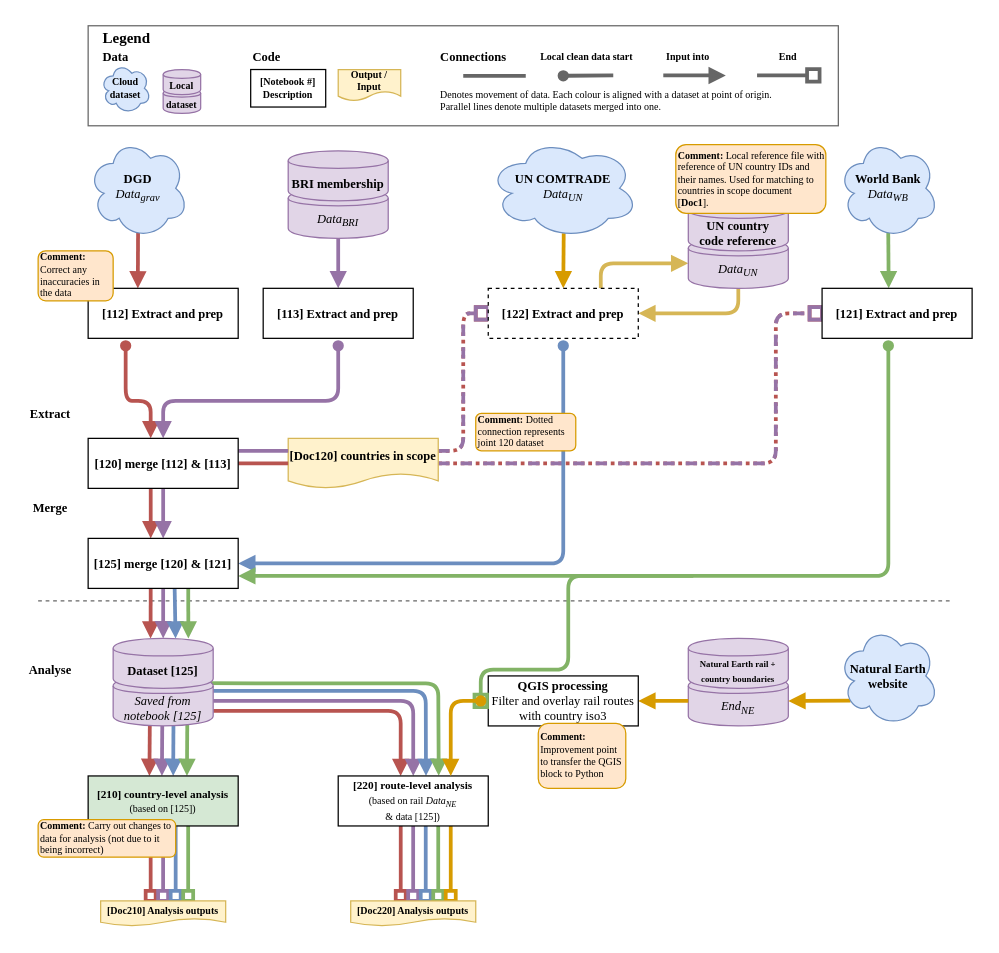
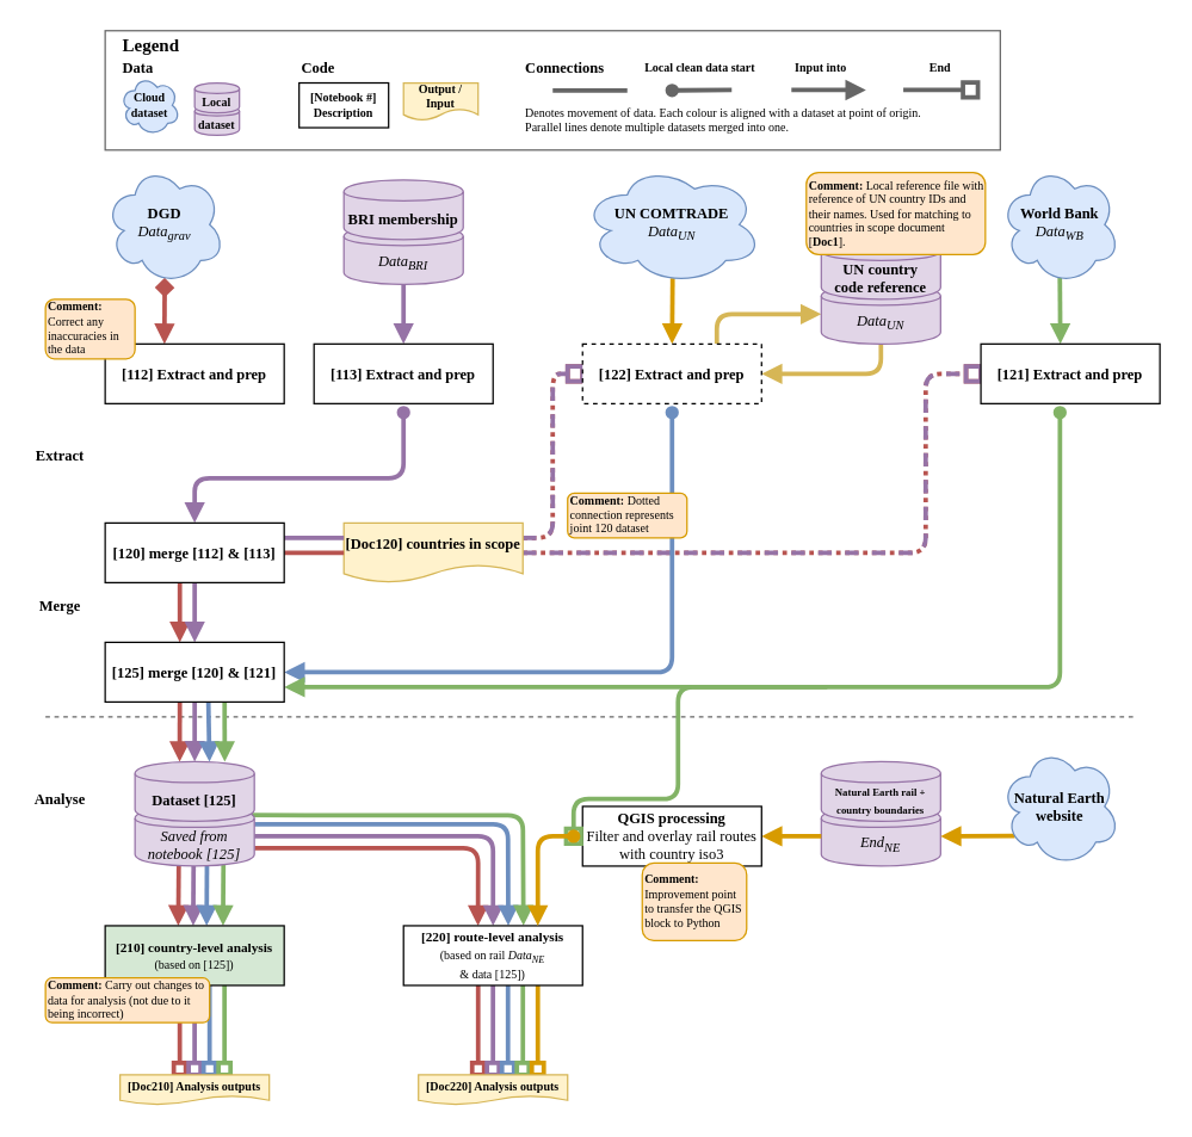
- <mxCell id="9" value="" style="endArrow=none;html=1;exitX=0.331;exitY=0.002;exitDx=0;exitDy=0;fillColor=#f8cecc;strokeColor=#b85450;strokeWidth=3;entryX=0.499;entryY=0.945;entryDx=0;entryDy=0;entryPerimeter=0;fontFamily=cardo;startArrow=block;startFill=1;fontSize=10;exitPerimeter=0;" parent="1" source="82" target="33" edge="1"><mxGeometry width="50" height="50" relative="1" as="geometry"><mxPoint x="290" y="400" as="sourcePoint" /><mxPoint x="130" y="196" as="targetPoint" /></mxGeometry></mxCell>
+ <mxCell id="9" value="" style="endArrow=diamond;html=1;exitX=0.331;exitY=0.002;exitDx=0;exitDy=0;fillColor=#f8cecc;strokeColor=#b85450;strokeWidth=3;entryX=0.499;entryY=0.945;entryDx=0;entryDy=0;entryPerimeter=0;fontFamily=cardo;startArrow=block;startFill=1;fontSize=10;exitPerimeter=0;" parent="1" source="82" target="33" edge="1"><mxGeometry width="50" height="50" relative="1" as="geometry"><mxPoint x="290" y="400" as="sourcePoint" /><mxPoint x="130" y="196" as="targetPoint" /></mxGeometry></mxCell>
- <mxCell id="12" value="" style="endArrow=circle;html=1;fillColor=#f8cecc;strokeColor=#b85450;strokeWidth=3;exitX=0.417;exitY=0;exitDx=0;exitDy=0;entryX=0.25;entryY=1;entryDx=0;entryDy=0;exitPerimeter=0;fontFamily=cardo;startArrow=block;startFill=1;fontSize=10;endFill=1;endSize=0;" parent="1" source="83" target="82" edge="1"><mxGeometry width="50" height="50" relative="1" as="geometry"><mxPoint x="150" y="360" as="sourcePoint" /><mxPoint x="150" y="320" as="targetPoint" /><Array as="points"><mxPoint x="120" y="320" /><mxPoint x="100" y="320" /></Array></mxGeometry></mxCell>
- <mxCell id="18" value="&lt;b style=&quot;font-size: 10px;&quot;&gt;Extract&lt;/b&gt;" style="text;html=1;strokeColor=none;fillColor=none;align=center;verticalAlign=middle;whiteSpace=wrap;rounded=0;fontFamily=cardo;fontSize=10;" parent="1" vertex="1"><mxGeometry x="20" y="305" width="40" height="50" as="geometry" /></mxCell>
+ <mxCell id="18" value="&lt;b style=&quot;font-size: 10px;&quot;&gt;Extract&lt;/b&gt;" style="text;html=1;strokeColor=none;fillColor=none;align=center;verticalAlign=middle;whiteSpace=wrap;rounded=0;fontFamily=cardo;fontSize=10;" parent="1" vertex="1"><mxGeometry x="20" y="280" width="40" height="50" as="geometry" /></mxCell>
